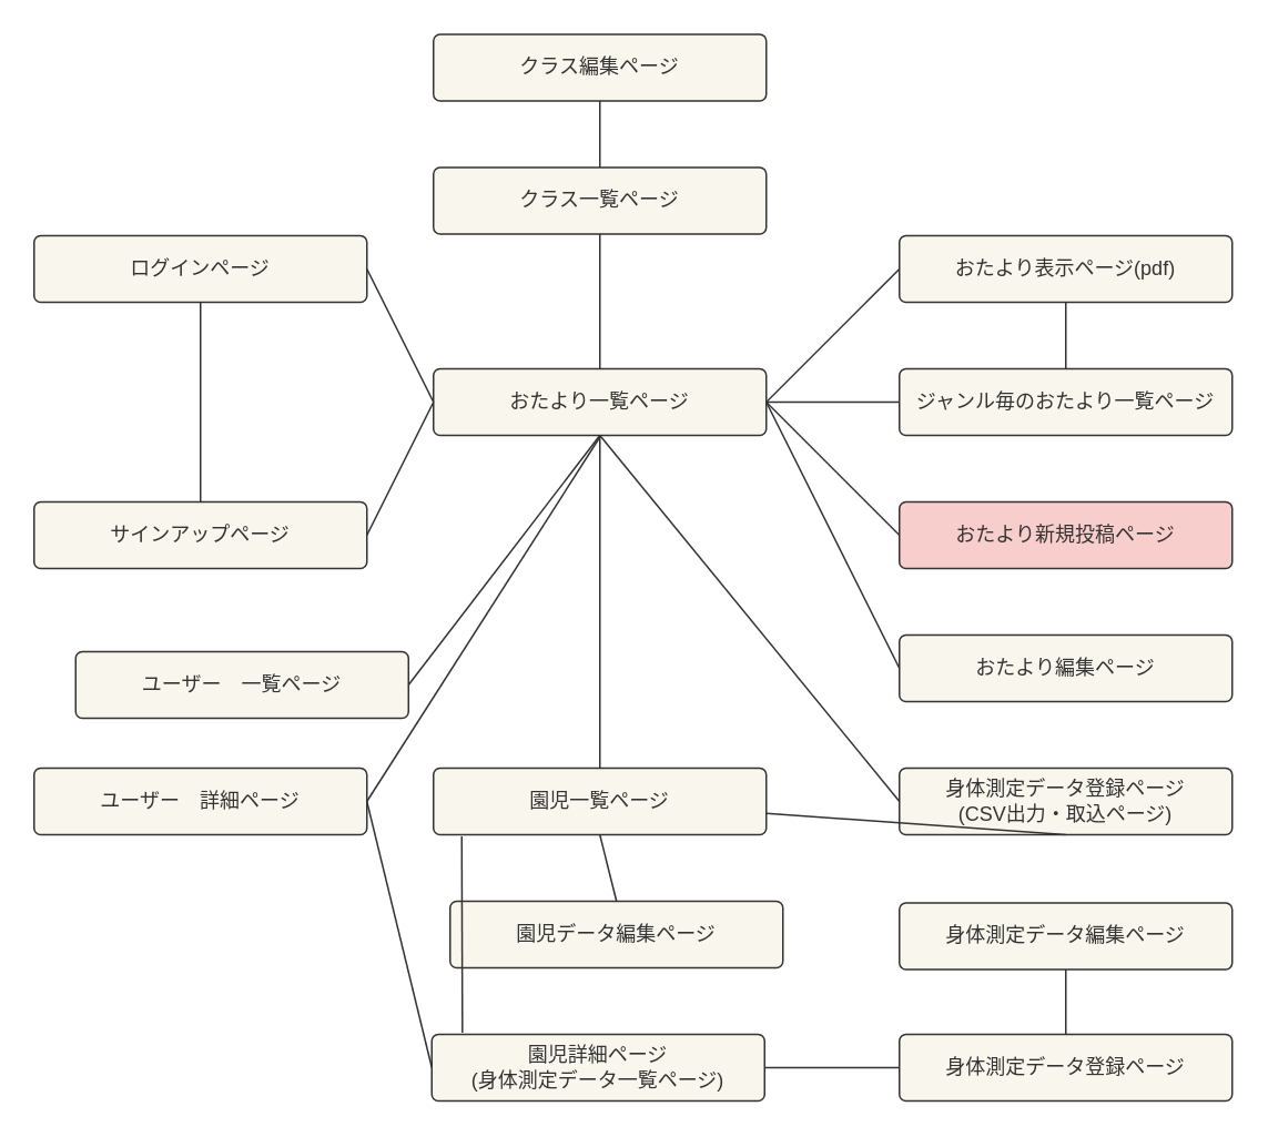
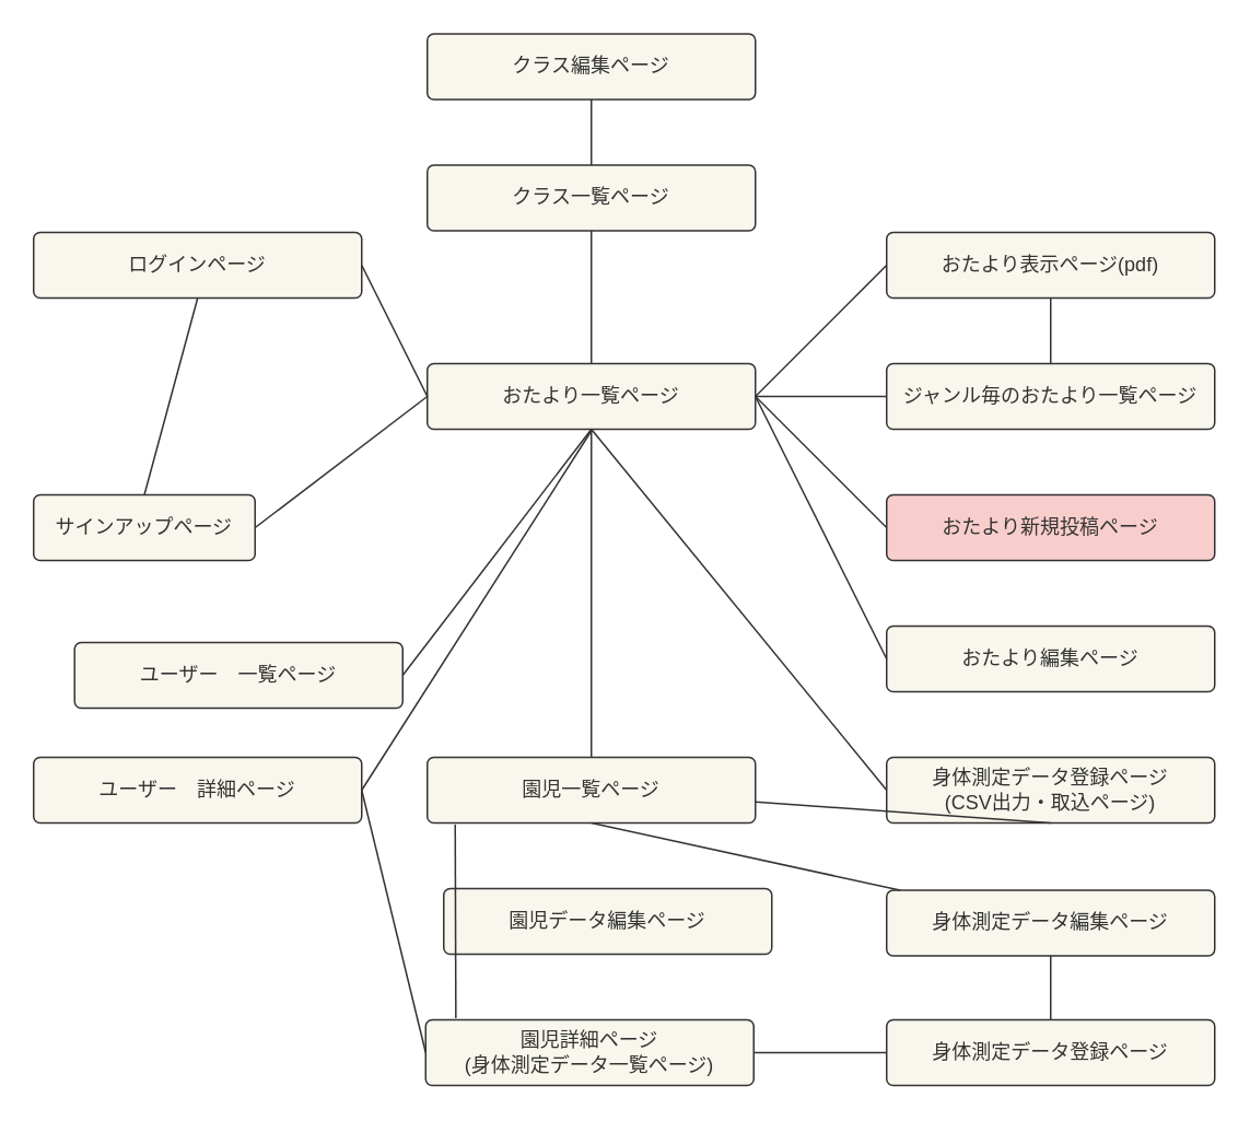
- <mxCell id="3" value="サインアップページ" style="rounded=1;arcSize=10;whiteSpace=wrap;html=1;align=center;fillColor=#f9f7ed;strokeColor=#333333;fontColor=#333333;labelBackgroundColor=none;" vertex="1" parent="1"><mxGeometry x="20" y="301" width="200" height="40" as="geometry" /></mxCell>
+ <mxCell id="3" value="サインアップページ" style="rounded=1;arcSize=10;whiteSpace=wrap;html=1;align=center;fillColor=#f9f7ed;strokeColor=#333333;fontColor=#333333;labelBackgroundColor=none;" vertex="1" parent="1"><mxGeometry x="20" y="301" width="135" height="40" as="geometry" /></mxCell>
- <mxCell id="33" value="" style="endArrow=none;html=1;rounded=0;exitX=0.5;exitY=1;exitDx=0;exitDy=0;entryX=0.5;entryY=0;entryDx=0;entryDy=0;fillColor=#f9f7ed;strokeColor=#333333;fontColor=#333333;labelBackgroundColor=none;" edge="1" parent="1" source="19" target="20"><mxGeometry relative="1" as="geometry"><mxPoint x="230" y="491" as="sourcePoint" /><mxPoint x="310" y="651" as="targetPoint" /></mxGeometry></mxCell>
+ <mxCell id="33" value="" style="endArrow=none;html=1;rounded=0;exitX=0.5;exitY=1;exitDx=0;exitDy=0;fillColor=#f9f7ed;strokeColor=#333333;fontColor=#333333;labelBackgroundColor=none;" edge="1" parent="1" source="19" target="24"><mxGeometry relative="1" as="geometry"><mxPoint x="230" y="491" as="sourcePoint" /><mxPoint x="310" y="651" as="targetPoint" /></mxGeometry></mxCell>
